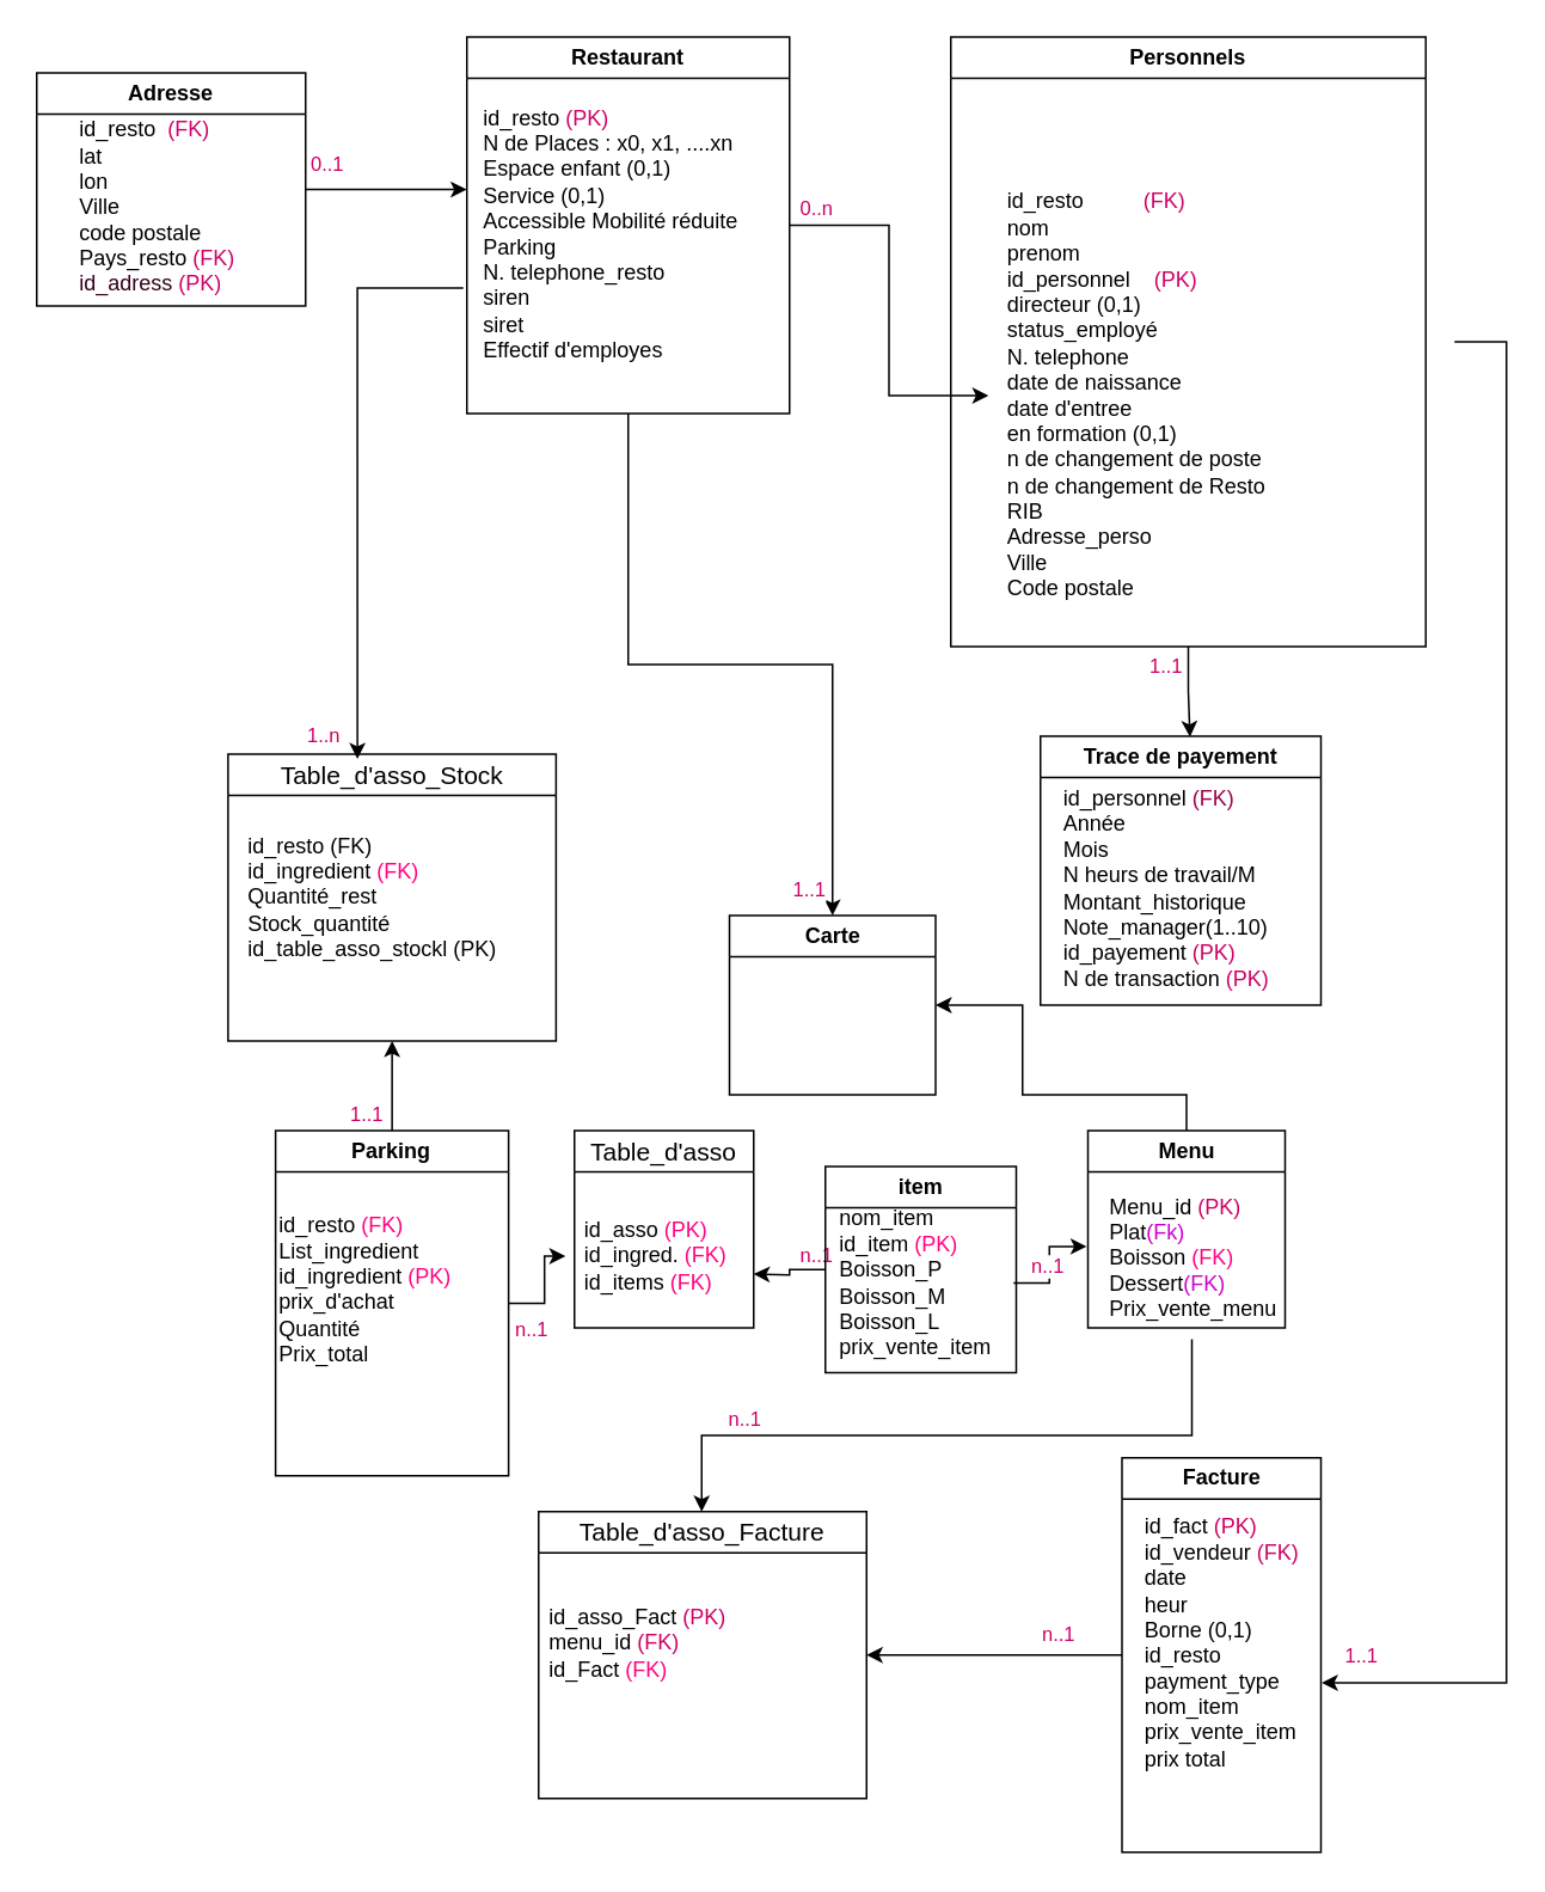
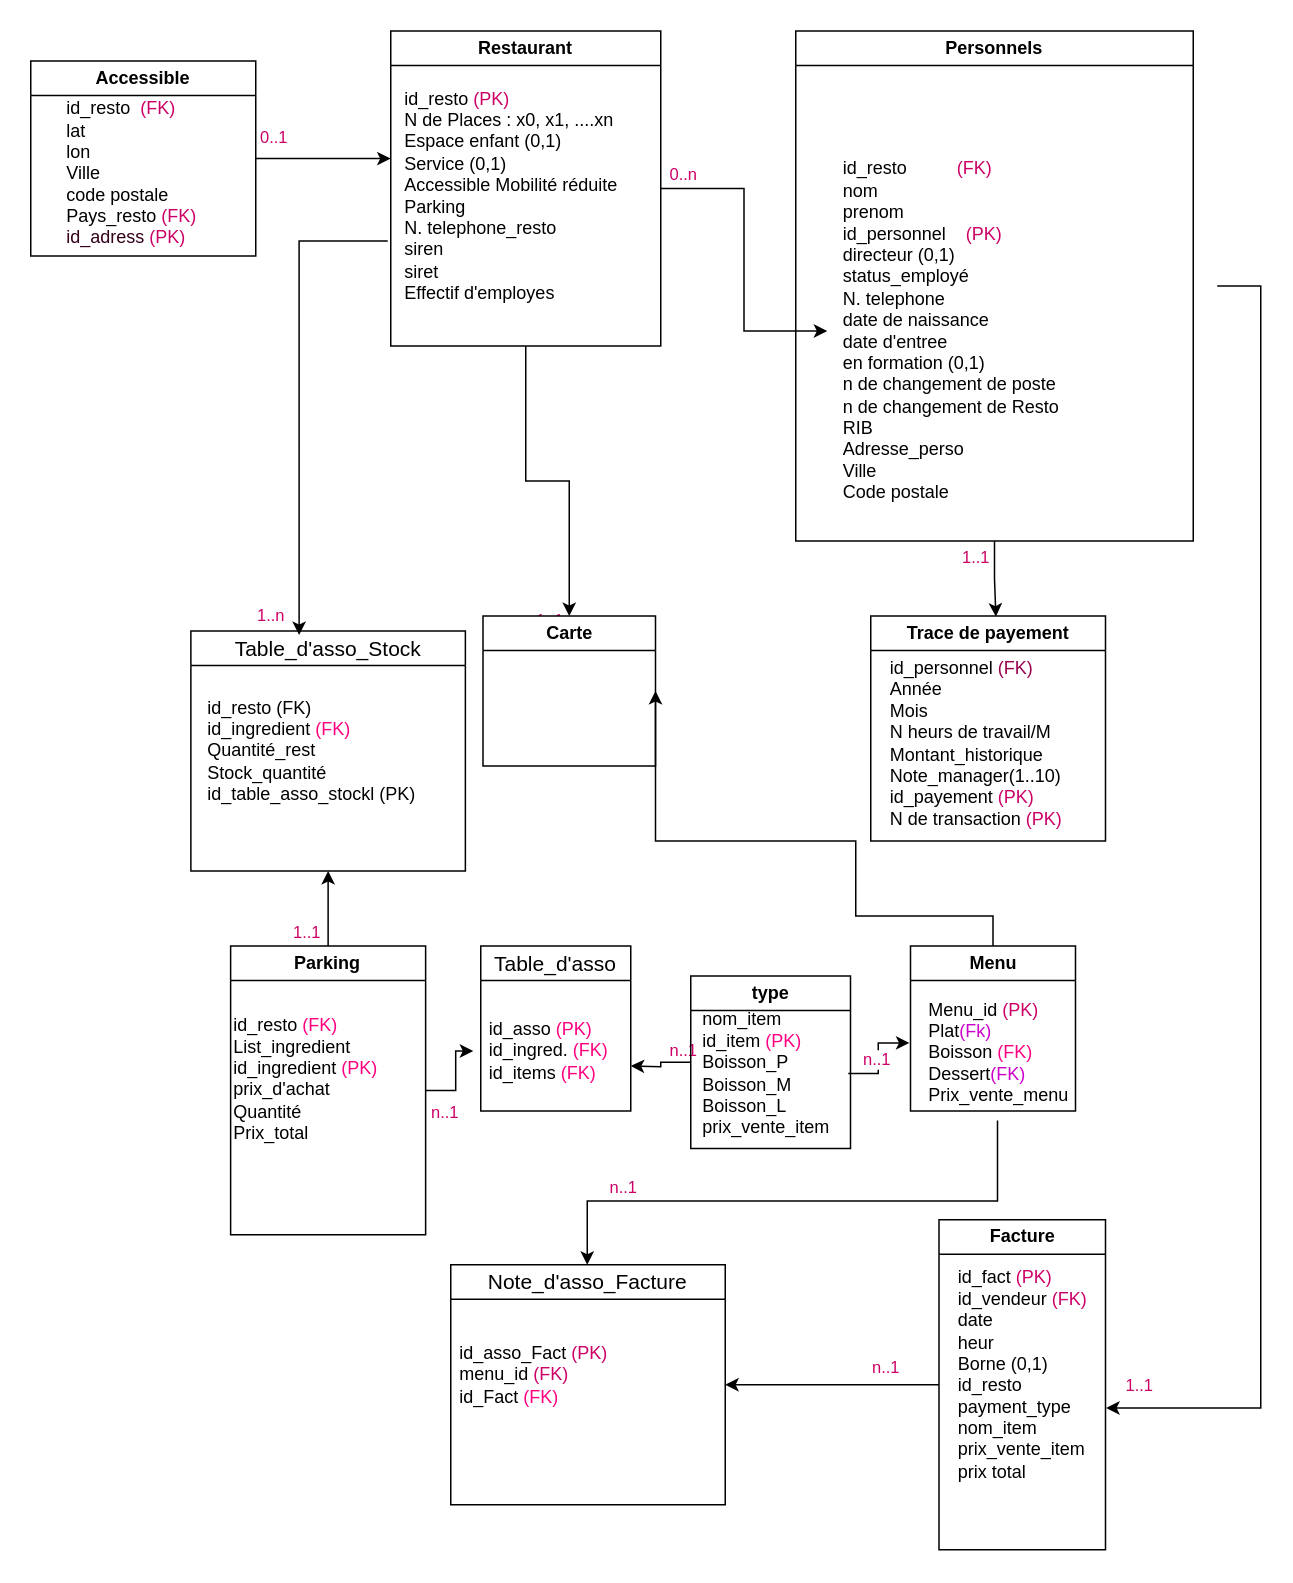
- <mxCell id="10" value="Adresse" style="swimlane;whiteSpace=wrap;html=1;" parent="1" vertex="1"><mxGeometry x="20" y="40" width="150" height="130" as="geometry" /></mxCell>
+ <mxCell id="10" value="Accessible" style="swimlane;whiteSpace=wrap;html=1;" parent="1" vertex="1"><mxGeometry x="20" y="40" width="150" height="130" as="geometry" /></mxCell>
- <mxCell id="18" value="Carte" style="swimlane;whiteSpace=wrap;html=1;" parent="1" vertex="1"><mxGeometry x="406.5" y="510" width="115" height="100" as="geometry" /></mxCell>
+ <mxCell id="18" value="Carte" style="swimlane;whiteSpace=wrap;html=1;" parent="1" vertex="1"><mxGeometry x="321.5" y="410" width="115" height="100" as="geometry" /></mxCell>
- <mxCell id="21" value="item" style="swimlane;whiteSpace=wrap;html=1;" parent="1" vertex="1"><mxGeometry x="460" y="650" width="106.5" height="115" as="geometry" /></mxCell>
+ <mxCell id="21" value="type" style="swimlane;whiteSpace=wrap;html=1;" parent="1" vertex="1"><mxGeometry x="460" y="650" width="106.5" height="115" as="geometry" /></mxCell>
- <mxCell id="36" value="&lt;span style=&quot;font-family: &amp;#34;nunito sans&amp;#34; , sans-serif ; font-size: 14px ; font-weight: 400 ; text-align: left ; background-color: rgb(255 , 255 , 255)&quot;&gt;&lt;font color=&quot;#000000&quot;&gt;Table_d'asso_Facture&lt;/font&gt;&lt;br&gt;&lt;/span&gt;" style="swimlane;whiteSpace=wrap;html=1;" parent="1" vertex="1"><mxGeometry x="300" y="842.5" width="183" height="160" as="geometry" /></mxCell>
+ <mxCell id="36" value="&lt;span style=&quot;font-family: &amp;#34;nunito sans&amp;#34; , sans-serif ; font-size: 14px ; font-weight: 400 ; text-align: left ; background-color: rgb(255 , 255 , 255)&quot;&gt;&lt;font color=&quot;#000000&quot;&gt;Note_d'asso_Facture&lt;/font&gt;&lt;br&gt;&lt;/span&gt;" style="swimlane;whiteSpace=wrap;html=1;" parent="1" vertex="1"><mxGeometry x="300" y="842.5" width="183" height="160" as="geometry" /></mxCell>
